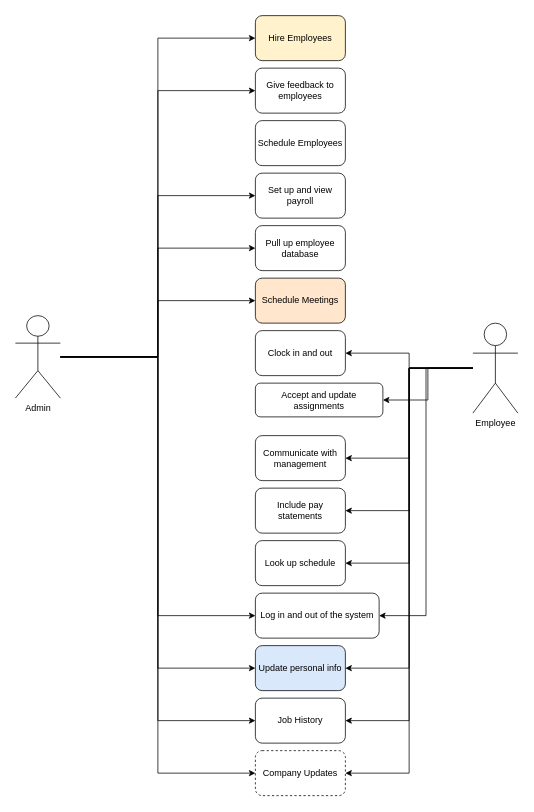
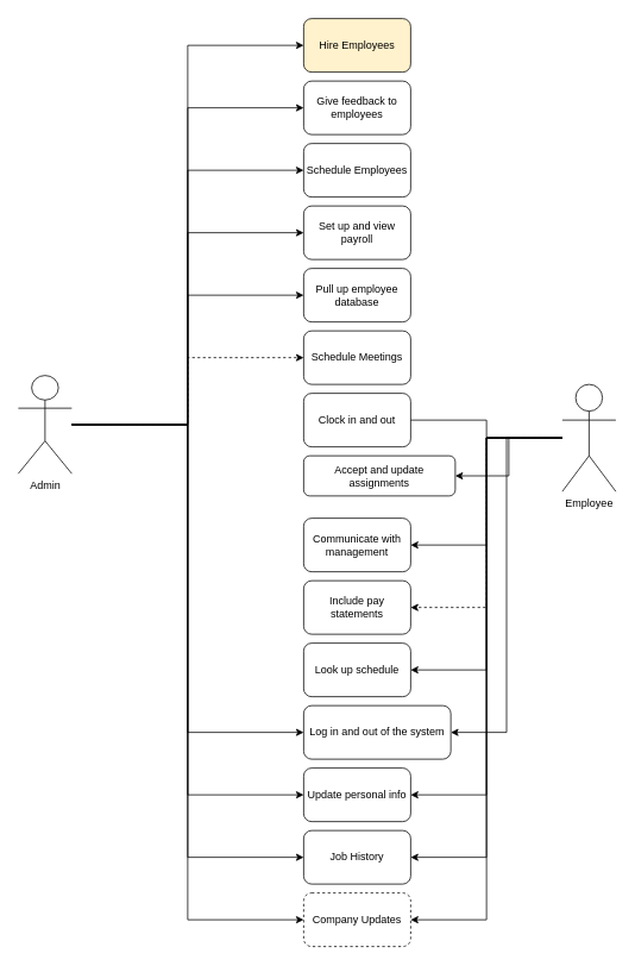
+ <mxCell id="4" style="edgeStyle=orthogonalEdgeStyle;rounded=0;orthogonalLoop=1;jettySize=auto;html=1;entryX=0;entryY=0.5;entryDx=0;entryDy=0;" parent="1" source="12" target="15" edge="1"><mxGeometry relative="1" as="geometry" /></mxCell>
- <mxCell id="7" style="edgeStyle=orthogonalEdgeStyle;rounded=0;orthogonalLoop=1;jettySize=auto;html=1;entryX=0;entryY=0.5;entryDx=0;entryDy=0;" parent="1" source="12" target="18" edge="1"><mxGeometry relative="1" as="geometry" /></mxCell>
+ <mxCell id="7" style="edgeStyle=orthogonalEdgeStyle;rounded=0;orthogonalLoop=1;jettySize=auto;html=1;entryX=0;entryY=0.5;entryDx=0;entryDy=0;dashed=1;" parent="1" source="12" target="18" edge="1"><mxGeometry relative="1" as="geometry" /></mxCell>
- <mxCell id="18" value="Schedule Meetings" style="rounded=1;whiteSpace=wrap;html=1;fillColor=#ffe6cc;" parent="1" vertex="1"><mxGeometry x="340" y="370" width="120" height="60" as="geometry" /></mxCell>
+ <mxCell id="18" value="Schedule Meetings" style="rounded=1;whiteSpace=wrap;html=1;" parent="1" vertex="1"><mxGeometry x="340" y="370" width="120" height="60" as="geometry" /></mxCell>
- <mxCell id="28" style="edgeStyle=orthogonalEdgeStyle;rounded=0;orthogonalLoop=1;jettySize=auto;html=1;entryX=1;entryY=0.5;entryDx=0;entryDy=0;" parent="1" source="37" target="19" edge="1"><mxGeometry relative="1" as="geometry" /></mxCell>
+ <mxCell id="28" style="edgeStyle=orthogonalEdgeStyle;rounded=0;orthogonalLoop=1;jettySize=auto;html=1;entryX=1;entryY=0.5;entryDx=0;entryDy=0;endArrow=none;" parent="1" source="37" target="19" edge="1"><mxGeometry relative="1" as="geometry" /></mxCell>
- <mxCell id="31" style="edgeStyle=orthogonalEdgeStyle;rounded=0;orthogonalLoop=1;jettySize=auto;html=1;entryX=1;entryY=0.5;entryDx=0;entryDy=0;" parent="1" source="37" target="22" edge="1"><mxGeometry relative="1" as="geometry" /></mxCell>
+ <mxCell id="31" style="edgeStyle=orthogonalEdgeStyle;rounded=0;orthogonalLoop=1;jettySize=auto;html=1;entryX=1;entryY=0.5;entryDx=0;entryDy=0;dashed=1;" parent="1" source="37" target="22" edge="1"><mxGeometry relative="1" as="geometry" /></mxCell>
- <mxCell id="25" value="Update personal info" style="rounded=1;whiteSpace=wrap;html=1;fillColor=#dae8fc;" parent="1" vertex="1"><mxGeometry x="340" y="860" width="120" height="60" as="geometry" /></mxCell>
+ <mxCell id="25" value="Update personal info" style="rounded=1;whiteSpace=wrap;html=1;" parent="1" vertex="1"><mxGeometry x="340" y="860" width="120" height="60" as="geometry" /></mxCell>
